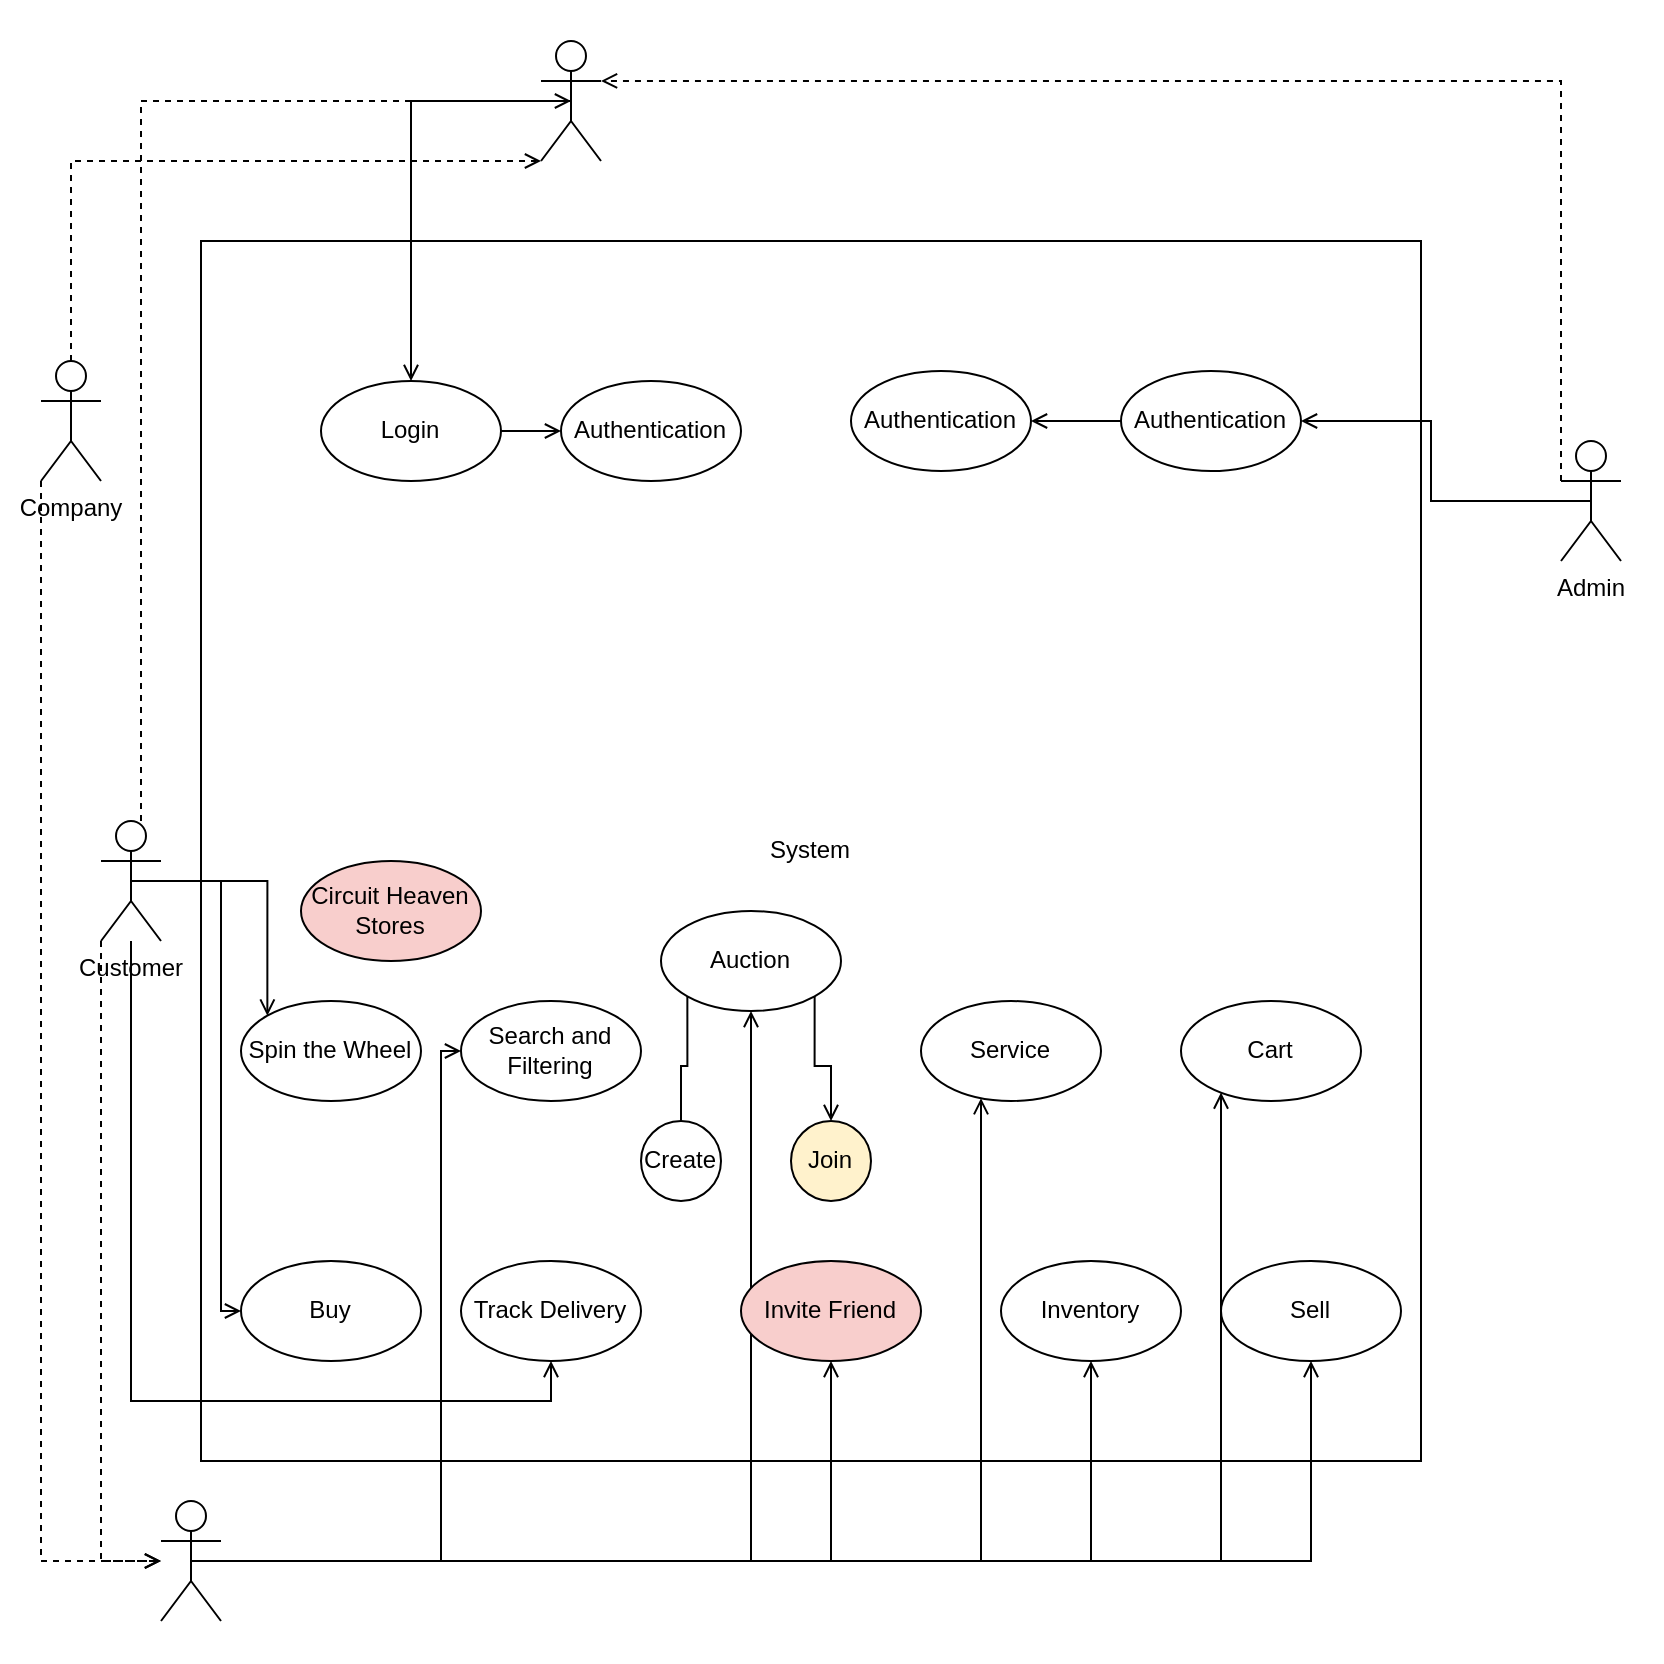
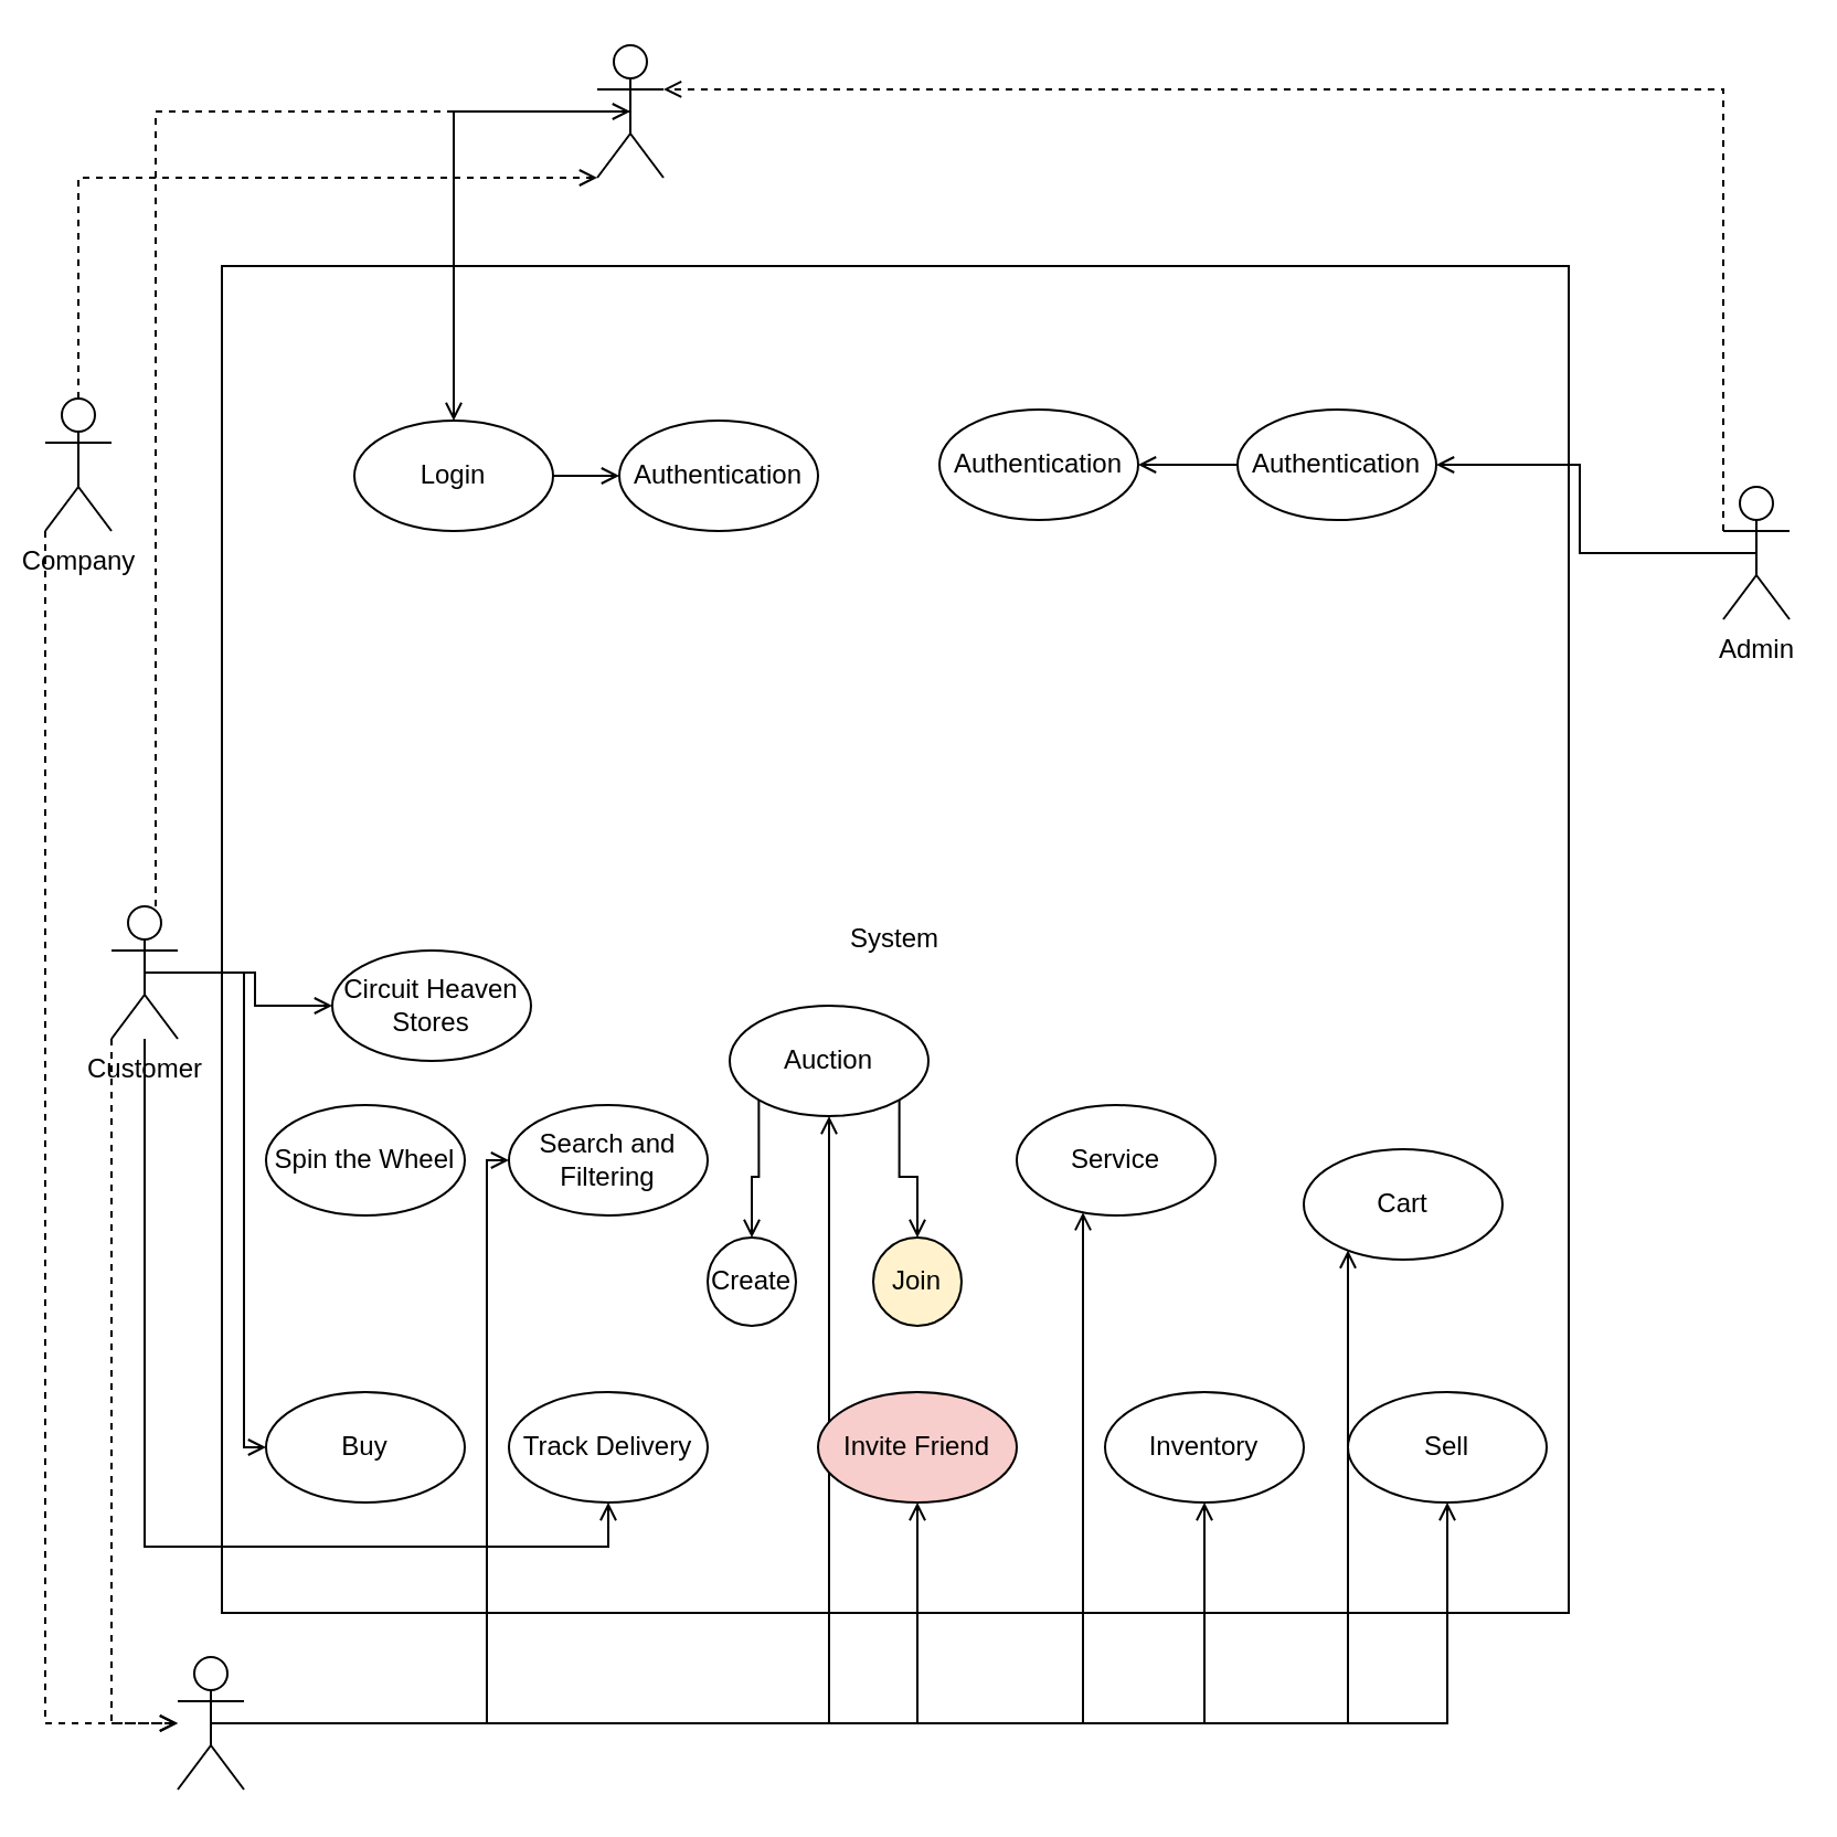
- <mxCell id="46" value="Circuit Heaven Stores" style="ellipse;whiteSpace=wrap;html=1;fillColor=#f8cecc;" vertex="1" parent="1"><mxGeometry x="150" y="430" width="90" height="50" as="geometry" /></mxCell>
+ <mxCell id="46" value="Circuit Heaven Stores" style="ellipse;whiteSpace=wrap;html=1;" vertex="1" parent="1"><mxGeometry x="150" y="430" width="90" height="50" as="geometry" /></mxCell>
- <mxCell id="8" style="edgeStyle=orthogonalEdgeStyle;rounded=0;orthogonalLoop=1;jettySize=auto;html=1;exitX=0.5;exitY=0.5;exitDx=0;exitDy=0;exitPerimeter=0;entryX=0;entryY=0;entryDx=0;entryDy=0;endArrow=open;endFill=0;" edge="1" parent="1" source="11" target="37"><mxGeometry relative="1" as="geometry" /></mxCell>
+ <mxCell id="8" style="edgeStyle=orthogonalEdgeStyle;rounded=0;orthogonalLoop=1;jettySize=auto;html=1;exitX=0.5;exitY=0.5;exitDx=0;exitDy=0;exitPerimeter=0;endArrow=open;endFill=0;" edge="1" parent="1" source="11" target="46"><mxGeometry relative="1" as="geometry" /></mxCell>
- <mxCell id="32" value="Cart" style="ellipse;whiteSpace=wrap;html=1;" vertex="1" parent="1"><mxGeometry x="590" y="500" width="90" height="50" as="geometry" /></mxCell>
+ <mxCell id="32" value="Cart" style="ellipse;whiteSpace=wrap;html=1;" vertex="1" parent="1"><mxGeometry x="590" y="520" width="90" height="50" as="geometry" /></mxCell>
- <mxCell id="34" style="edgeStyle=orthogonalEdgeStyle;rounded=0;orthogonalLoop=1;jettySize=auto;html=1;exitX=0;exitY=1;exitDx=0;exitDy=0;entryX=0.5;entryY=0;entryDx=0;entryDy=0;endArrow=none;endFill=0;" edge="1" parent="1" source="36" target="44"><mxGeometry relative="1" as="geometry" /></mxCell>
+ <mxCell id="34" style="edgeStyle=orthogonalEdgeStyle;rounded=0;orthogonalLoop=1;jettySize=auto;html=1;exitX=0;exitY=1;exitDx=0;exitDy=0;entryX=0.5;entryY=0;entryDx=0;entryDy=0;endArrow=open;endFill=0;" edge="1" parent="1" source="36" target="44"><mxGeometry relative="1" as="geometry" /></mxCell>
